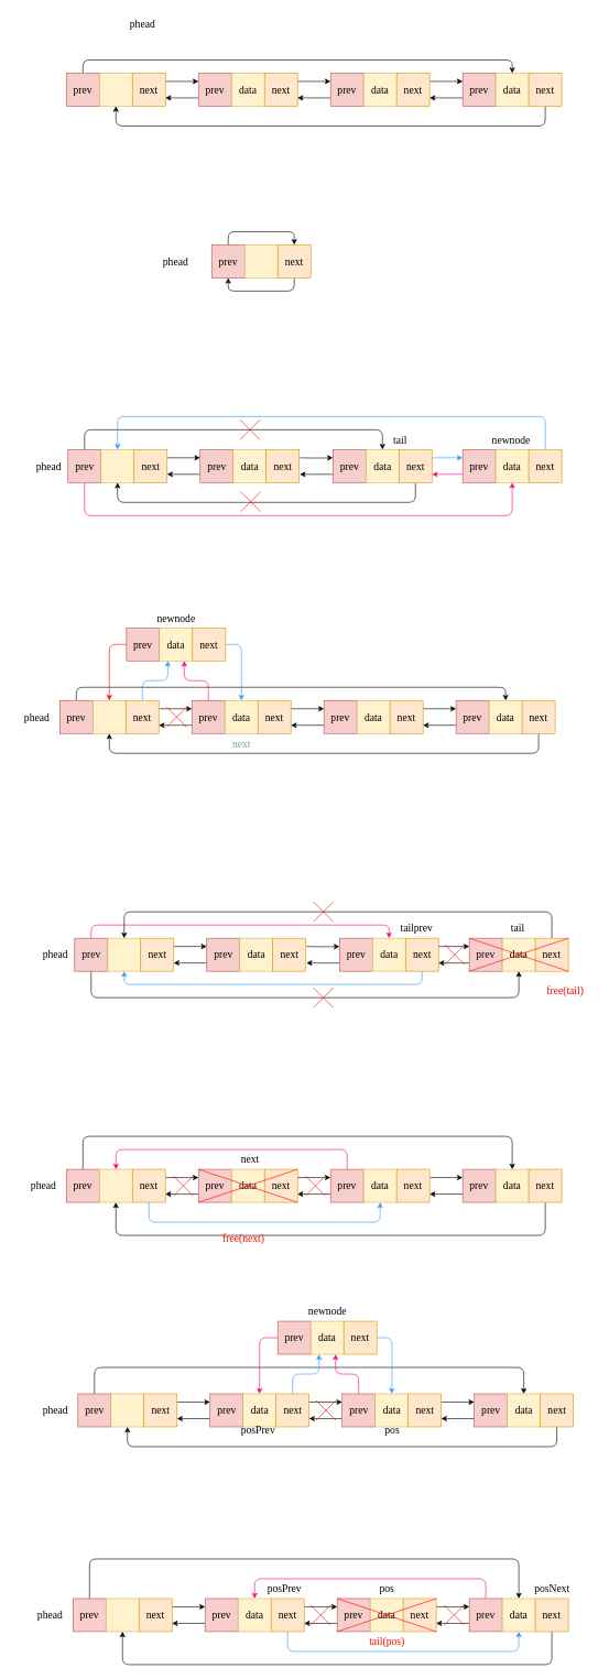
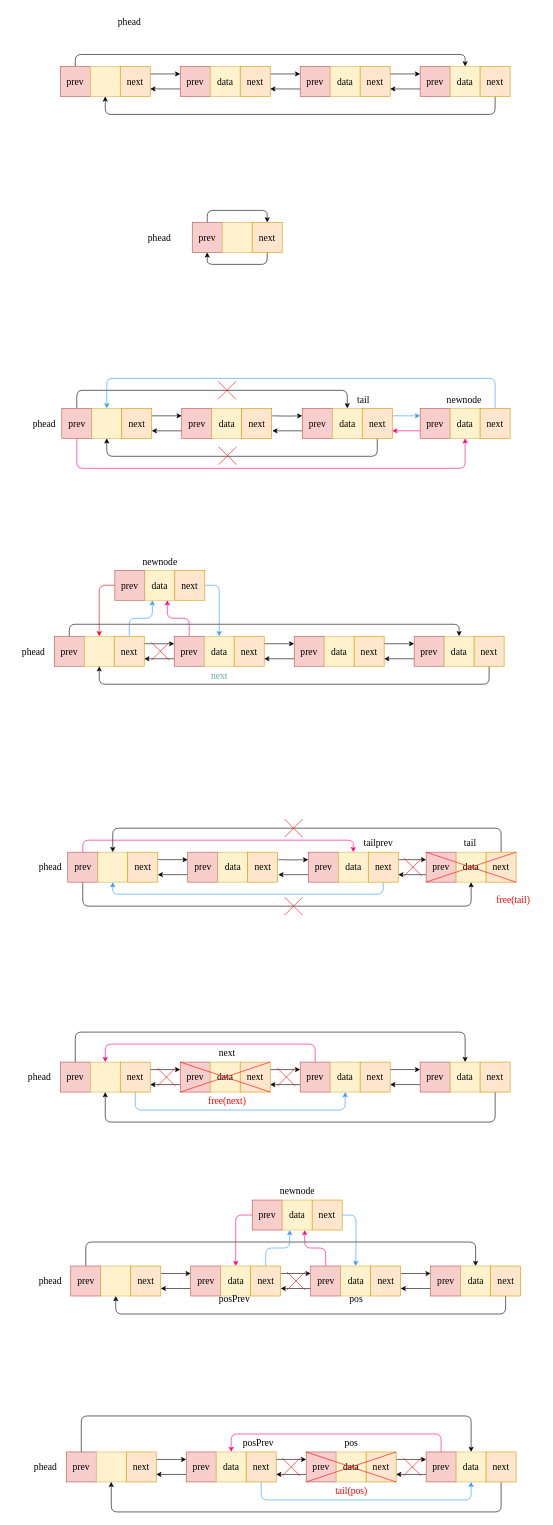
- <mxCell id="215" value="&lt;font color=&quot;#ff0000&quot;&gt;free(next)&lt;/font&gt;" style="text;html=1;align=center;verticalAlign=middle;resizable=0;points=[];autosize=1;strokeColor=none;fillColor=none;fontSize=16;fontFamily=Comic Sans MS;fontColor=#000000;" vertex="1" parent="1"><mxGeometry x="317.5" y="1860" width="100" height="30" as="geometry" /></mxCell>
+ <mxCell id="215" value="&lt;font color=&quot;#ff0000&quot;&gt;free(next)&lt;/font&gt;" style="text;html=1;align=center;verticalAlign=middle;resizable=0;points=[];autosize=1;strokeColor=none;fillColor=none;fontSize=16;fontFamily=Comic Sans MS;fontColor=#000000;" vertex="1" parent="1"><mxGeometry x="327.5" y="1820" width="100" height="30" as="geometry" /></mxCell>
- <mxCell id="212" value="posNext" style="text;html=1;align=center;verticalAlign=middle;resizable=0;points=[];autosize=1;strokeColor=none;fillColor=none;fontSize=16;fontFamily=Comic Sans MS;fontColor=#000000;" vertex="1" parent="1"><mxGeometry x="790" y="2390" width="90" height="30" as="geometry" /></mxCell>
